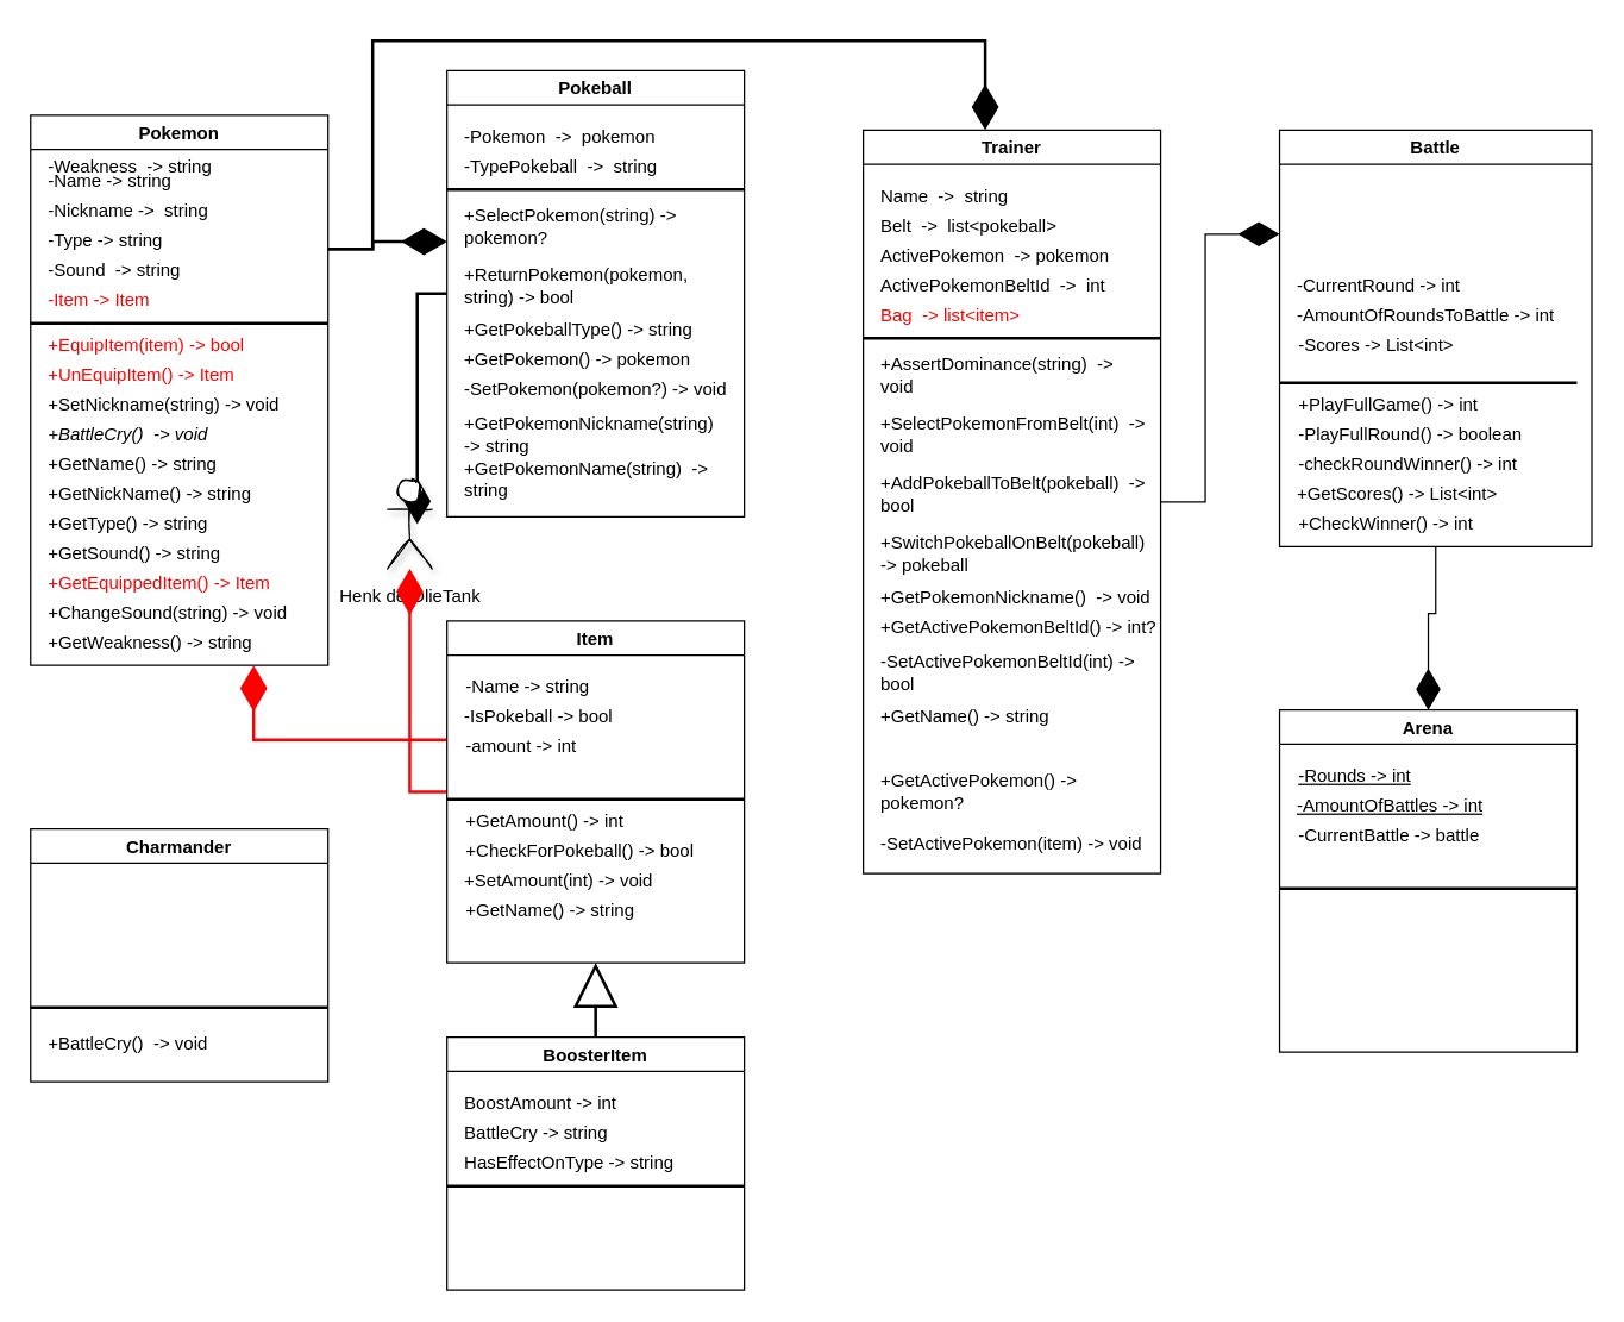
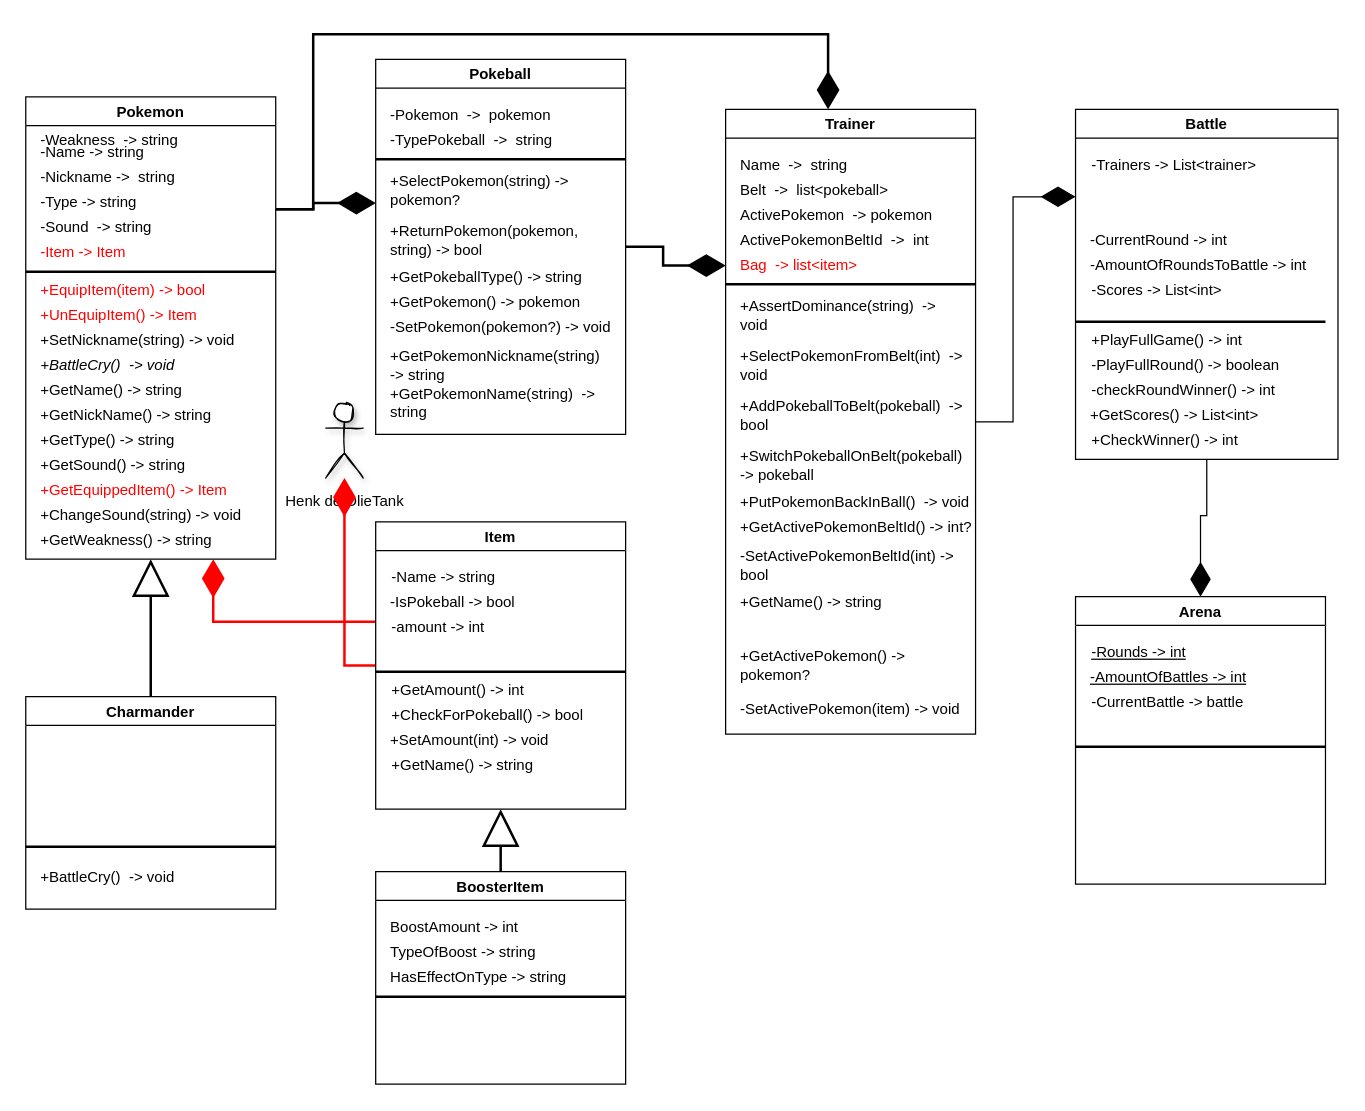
+ <mxCell id="79" value="-Trainers -&amp;gt; List&amp;lt;trainer&amp;gt;" style="text;html=1;strokeColor=none;fillColor=none;align=left;verticalAlign=middle;whiteSpace=wrap;rounded=0;fillStyle=auto;" parent="77" vertex="1"><mxGeometry x="11" y="30" width="180" height="30" as="geometry" /></mxCell>
- <mxCell id="23" style="edgeStyle=orthogonalEdgeStyle;rounded=0;orthogonalLoop=1;jettySize=auto;html=1;strokeWidth=2;endArrow=diamondThin;endFill=1;startSize=25;endSize=25;" parent="1" source="24" target="35" edge="1"><mxGeometry relative="1" as="geometry"><mxPoint x="580" y="160" as="targetPoint" /></mxGeometry></mxCell>
+ <mxCell id="23" style="edgeStyle=orthogonalEdgeStyle;rounded=0;orthogonalLoop=1;jettySize=auto;html=1;strokeWidth=2;endArrow=diamondThin;endFill=1;startSize=25;endSize=25;entryX=0;entryY=0.25;entryDx=0;entryDy=0;" parent="1" source="24" target="37" edge="1"><mxGeometry relative="1" as="geometry"><mxPoint x="580" y="160" as="targetPoint" /></mxGeometry></mxCell>
- <mxCell id="48" value="+GetPokemonNickname()&amp;nbsp;&amp;nbsp;-&amp;gt; void" style="text;html=1;strokeColor=none;fillColor=none;align=left;verticalAlign=middle;whiteSpace=wrap;rounded=0;fillStyle=auto;" parent="37" vertex="1"><mxGeometry x="10" y="300" width="190" height="30" as="geometry" /></mxCell>
+ <mxCell id="48" value="+PutPokemonBackInBall()&amp;nbsp;&amp;nbsp;-&amp;gt; void" style="text;html=1;strokeColor=none;fillColor=none;align=left;verticalAlign=middle;whiteSpace=wrap;rounded=0;fillStyle=auto;" parent="37" vertex="1"><mxGeometry x="10" y="300" width="190" height="30" as="geometry" /></mxCell>
+ <mxCell id="55" style="edgeStyle=orthogonalEdgeStyle;rounded=0;jumpStyle=none;jumpSize=6;orthogonalLoop=1;jettySize=auto;html=1;strokeColor=default;strokeWidth=2;startArrow=none;startFill=0;endArrow=block;endFill=0;startSize=6;endSize=25;entryX=0.5;entryY=1;entryDx=0;entryDy=0;" parent="1" source="56" target="4" edge="1"><mxGeometry relative="1" as="geometry"><mxPoint x="120" y="320" as="targetPoint" /></mxGeometry></mxCell>
- <mxCell id="74" value="BattleCry&amp;nbsp;-&amp;gt; string" style="text;html=1;strokeColor=none;fillColor=none;align=left;verticalAlign=middle;whiteSpace=wrap;rounded=0;fillStyle=auto;" parent="71" vertex="1"><mxGeometry x="10" y="50" width="180" height="30" as="geometry" /></mxCell>
+ <mxCell id="74" value="TypeOfBoost&amp;nbsp;-&amp;gt; string" style="text;html=1;strokeColor=none;fillColor=none;align=left;verticalAlign=middle;whiteSpace=wrap;rounded=0;fillStyle=auto;" parent="71" vertex="1"><mxGeometry x="10" y="50" width="180" height="30" as="geometry" /></mxCell>
